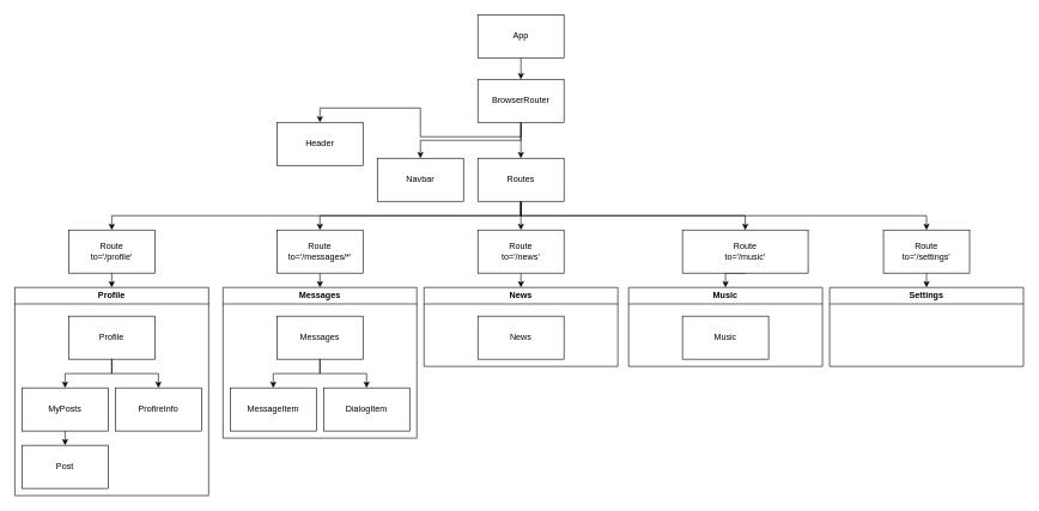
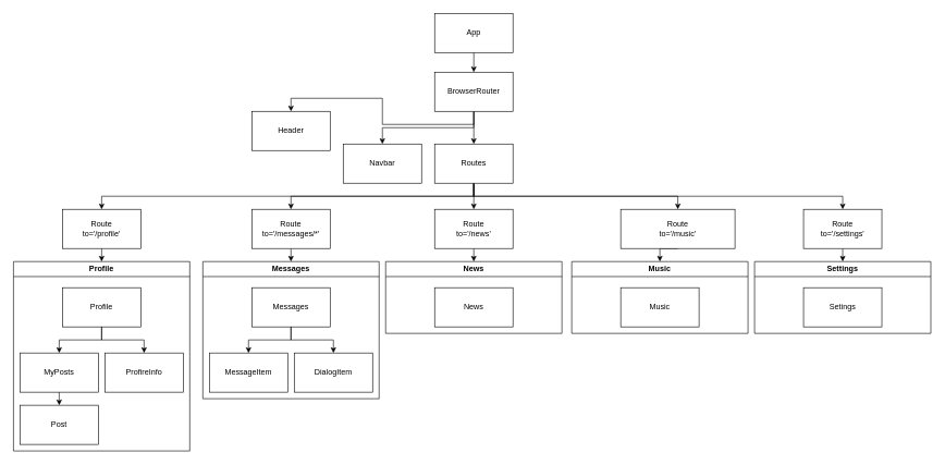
+ <mxCell id="43" value="Setings" style="rounded=0;whiteSpace=wrap;html=1;" vertex="1" parent="42"><mxGeometry x="75" y="40" width="120" height="60" as="geometry" /></mxCell>
